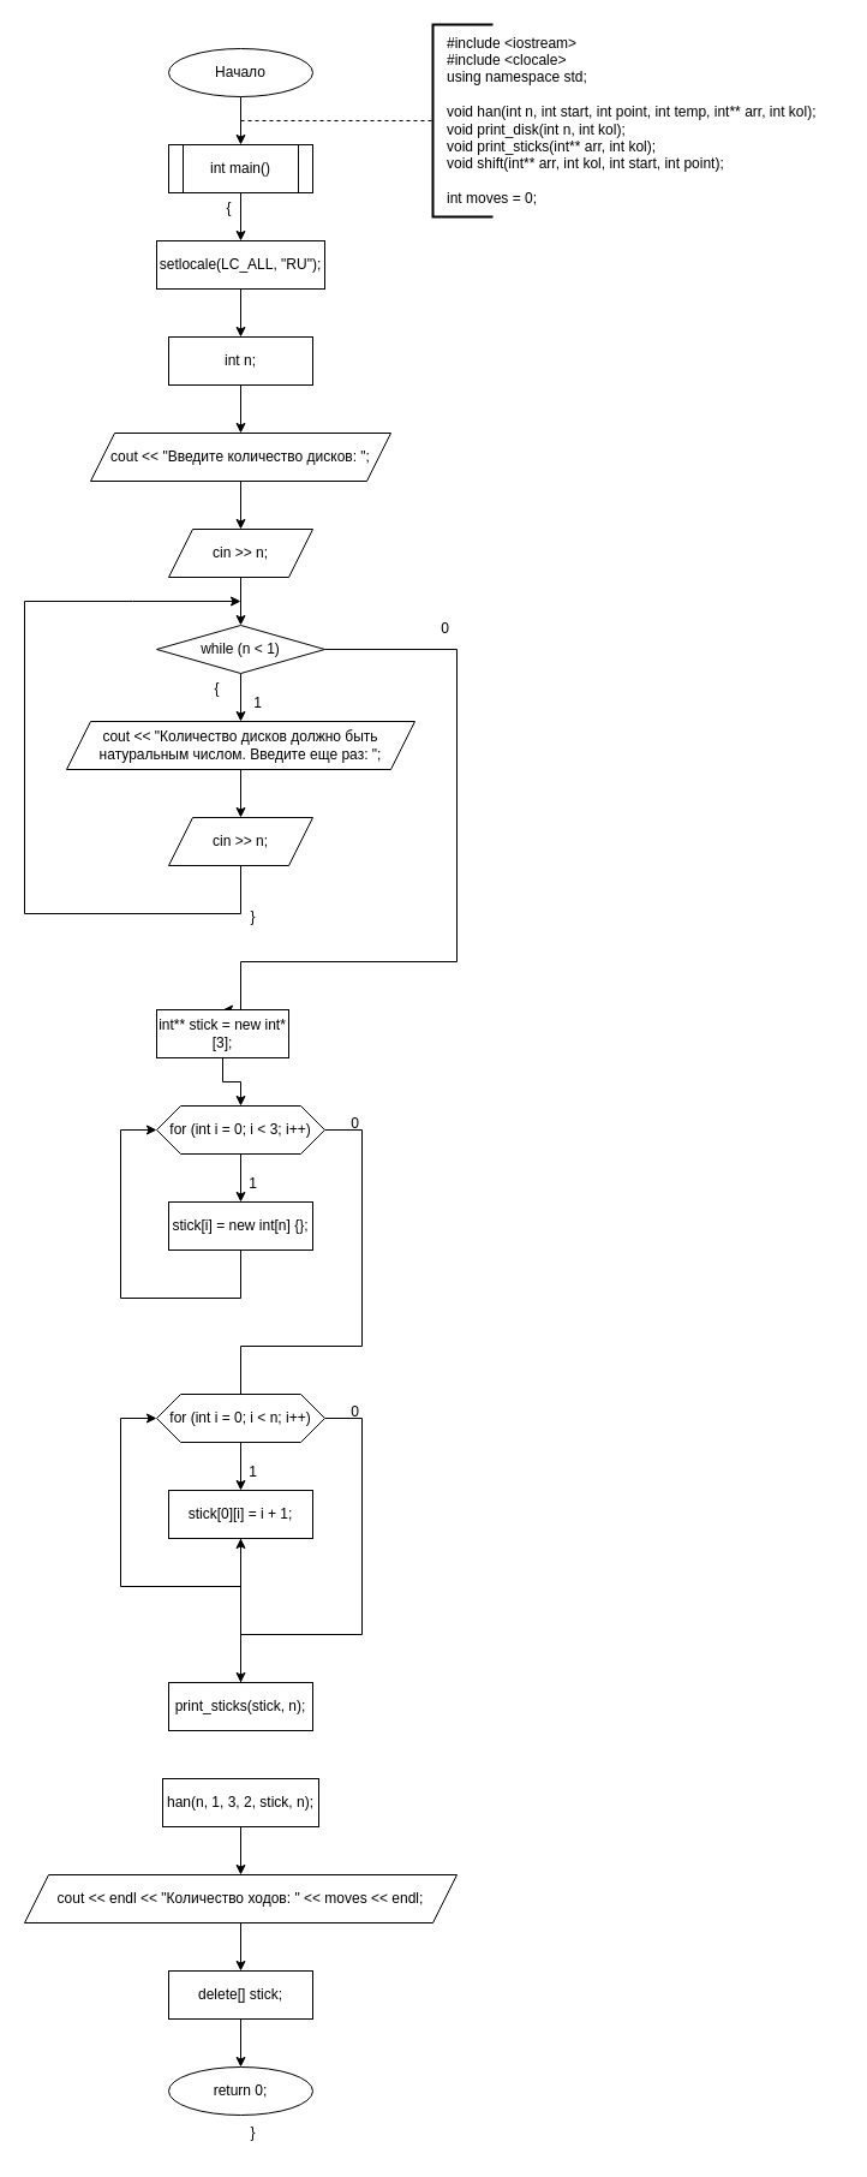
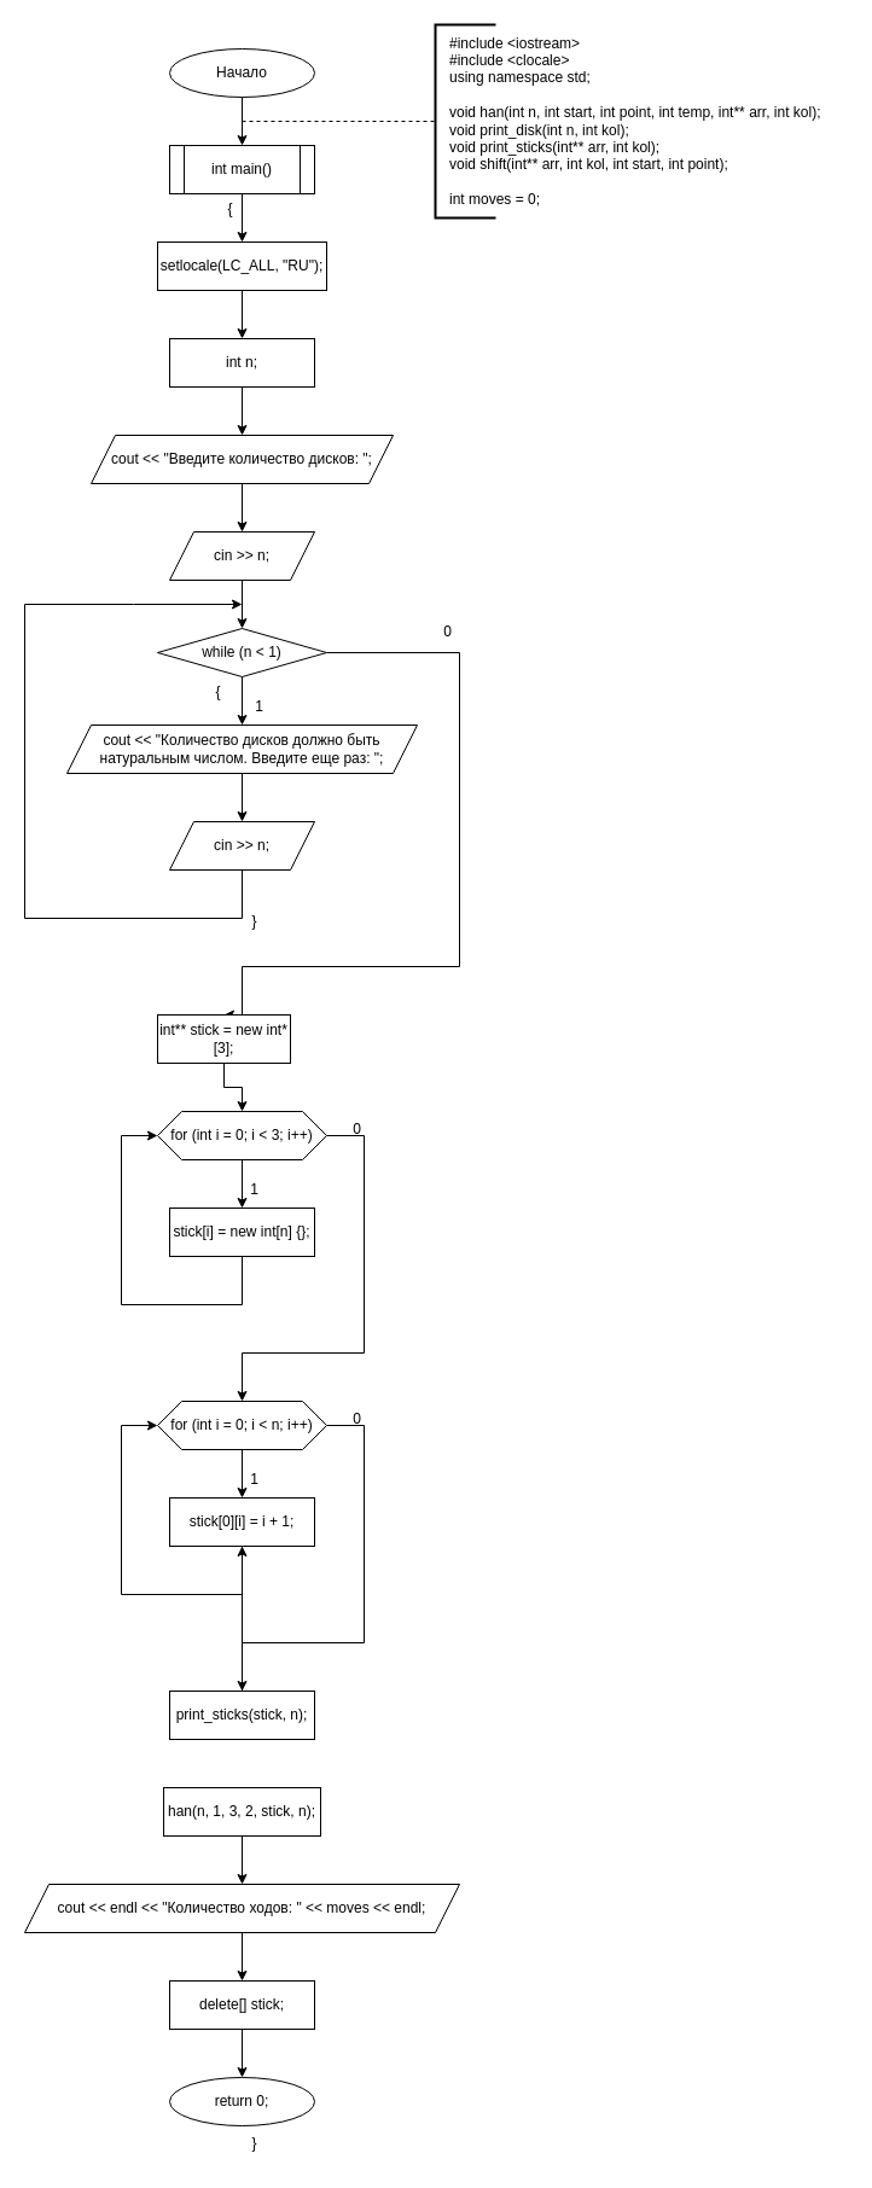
- <mxCell id="32" style="edgeStyle=orthogonalEdgeStyle;rounded=0;orthogonalLoop=1;jettySize=auto;html=1;entryX=0.5;entryY=0;entryDx=0;entryDy=0;endArrow=none;" parent="1" source="33" target="40" edge="1"><mxGeometry relative="1" as="geometry"><mxPoint x="200" y="1160" as="targetPoint" /><Array as="points"><mxPoint x="301" y="940" /><mxPoint x="301" y="1120" /><mxPoint x="200" y="1120" /></Array></mxGeometry></mxCell>
+ <mxCell id="32" style="edgeStyle=orthogonalEdgeStyle;rounded=0;orthogonalLoop=1;jettySize=auto;html=1;entryX=0.5;entryY=0;entryDx=0;entryDy=0;" parent="1" source="33" target="40" edge="1"><mxGeometry relative="1" as="geometry"><mxPoint x="200" y="1160" as="targetPoint" /><Array as="points"><mxPoint x="301" y="940" /><mxPoint x="301" y="1120" /><mxPoint x="200" y="1120" /></Array></mxGeometry></mxCell>
